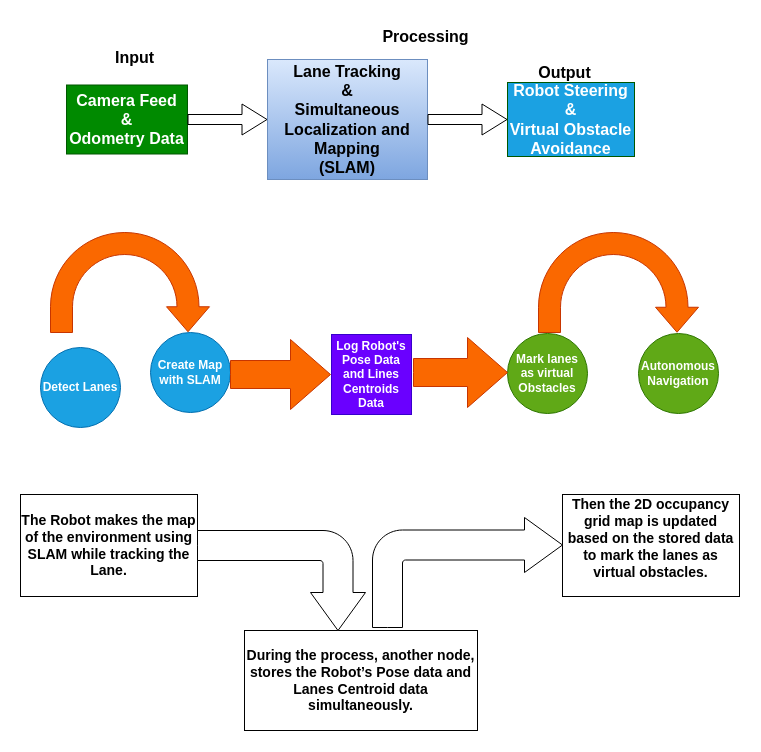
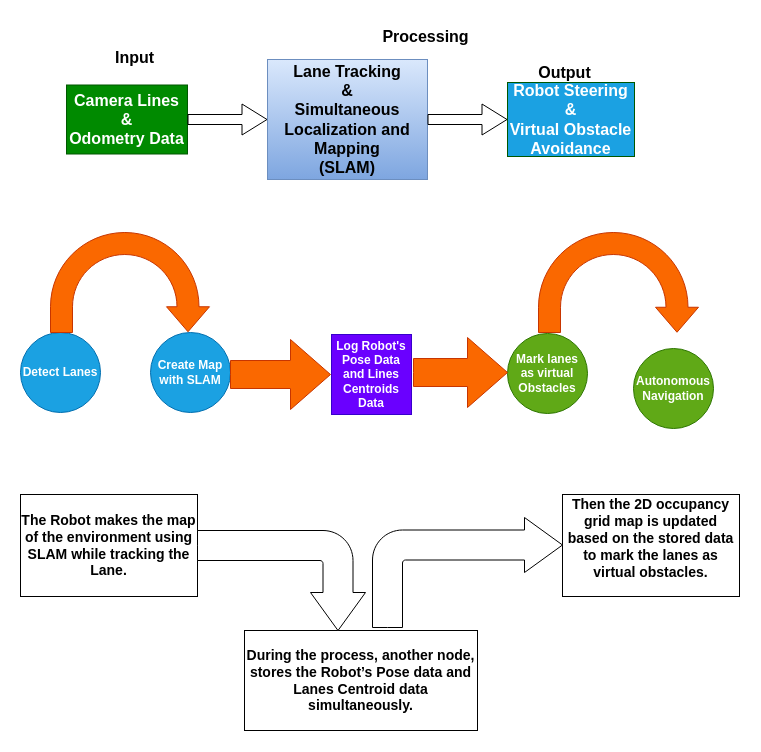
- <mxCell id="3" value="&lt;b&gt;&lt;font style=&quot;font-size: 16px;&quot;&gt;Camera Feed&lt;br&gt;&amp;amp;&lt;br&gt;Odometry Data&lt;/font&gt;&lt;/b&gt;" style="rounded=0;whiteSpace=wrap;html=1;fillColor=#008a00;fontColor=#ffffff;strokeColor=#005700;" vertex="1" parent="1"><mxGeometry x="66" y="84.5" width="121" height="69" as="geometry" /></mxCell>
+ <mxCell id="3" value="&lt;b&gt;&lt;font style=&quot;font-size: 16px;&quot;&gt;Camera Lines&lt;br&gt;&amp;amp;&lt;br&gt;Odometry Data&lt;/font&gt;&lt;/b&gt;" style="rounded=0;whiteSpace=wrap;html=1;fillColor=#008a00;fontColor=#ffffff;strokeColor=#005700;" vertex="1" parent="1"><mxGeometry x="66" y="84.5" width="121" height="69" as="geometry" /></mxCell>
- <mxCell id="13" value="&lt;b&gt;Autonomous Navigation&lt;/b&gt;" style="ellipse;whiteSpace=wrap;html=1;aspect=fixed;fillColor=#60a917;fontColor=#ffffff;strokeColor=#2D7600;" vertex="1" parent="1"><mxGeometry x="638" y="333" width="80" height="80" as="geometry" /></mxCell>
+ <mxCell id="13" value="&lt;b&gt;Autonomous Navigation&lt;/b&gt;" style="ellipse;whiteSpace=wrap;html=1;aspect=fixed;fillColor=#60a917;fontColor=#ffffff;strokeColor=#2D7600;" vertex="1" parent="1"><mxGeometry x="633" y="348" width="80" height="80" as="geometry" /></mxCell>
- <mxCell id="10" value="&lt;div&gt;&lt;b style=&quot;background-color: initial;&quot;&gt;Detect Lanes&lt;/b&gt;&lt;br&gt;&lt;/div&gt;" style="ellipse;whiteSpace=wrap;html=1;aspect=fixed;fillColor=#1ba1e2;fontColor=#ffffff;strokeColor=#006EAF;" vertex="1" parent="1"><mxGeometry x="40" y="347" width="80" height="80" as="geometry" /></mxCell>
+ <mxCell id="10" value="&lt;div&gt;&lt;b style=&quot;background-color: initial;&quot;&gt;Detect Lanes&lt;/b&gt;&lt;br&gt;&lt;/div&gt;" style="ellipse;whiteSpace=wrap;html=1;aspect=fixed;fillColor=#1ba1e2;fontColor=#ffffff;strokeColor=#006EAF;" vertex="1" parent="1"><mxGeometry x="20" y="332" width="80" height="80" as="geometry" /></mxCell>
